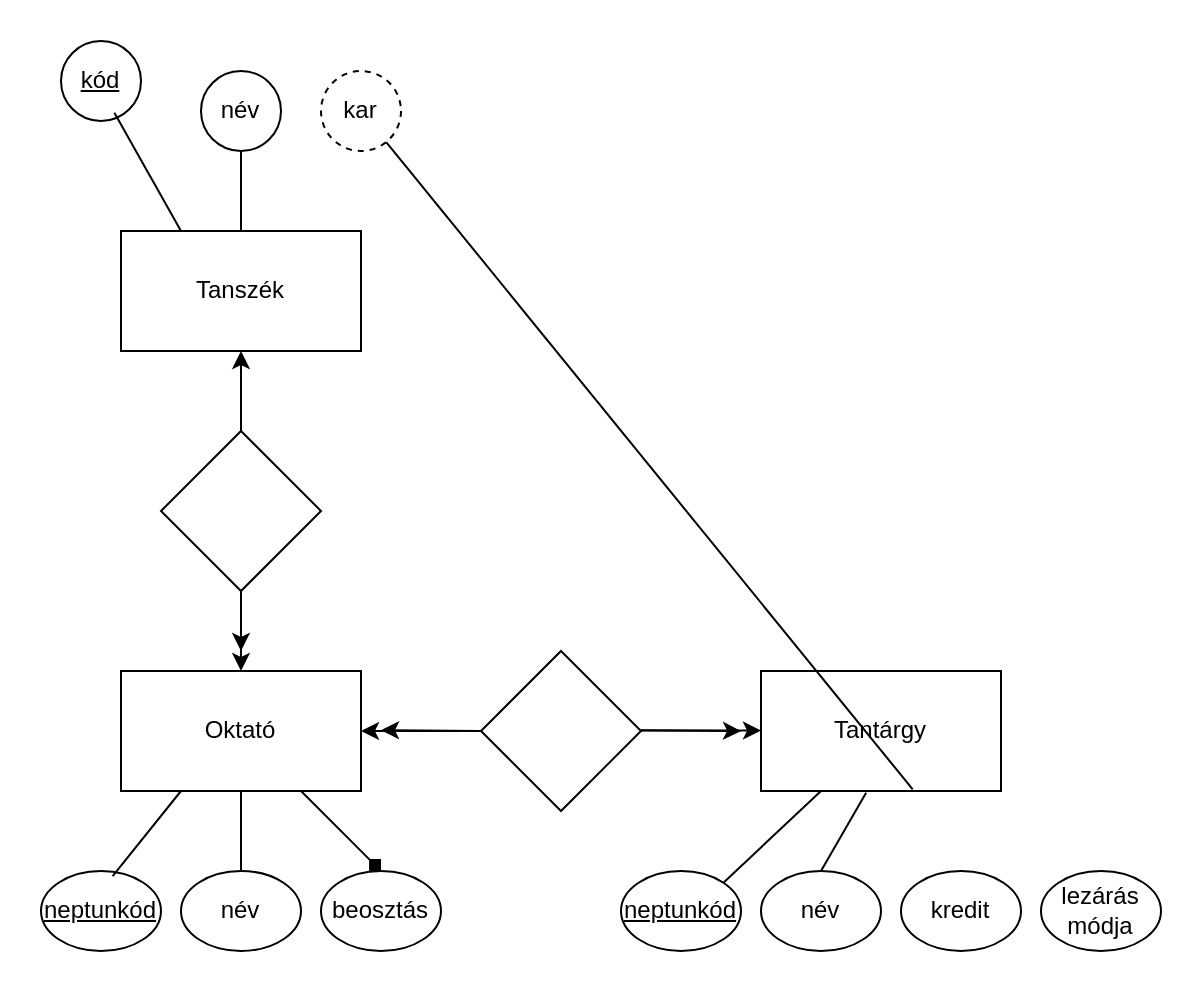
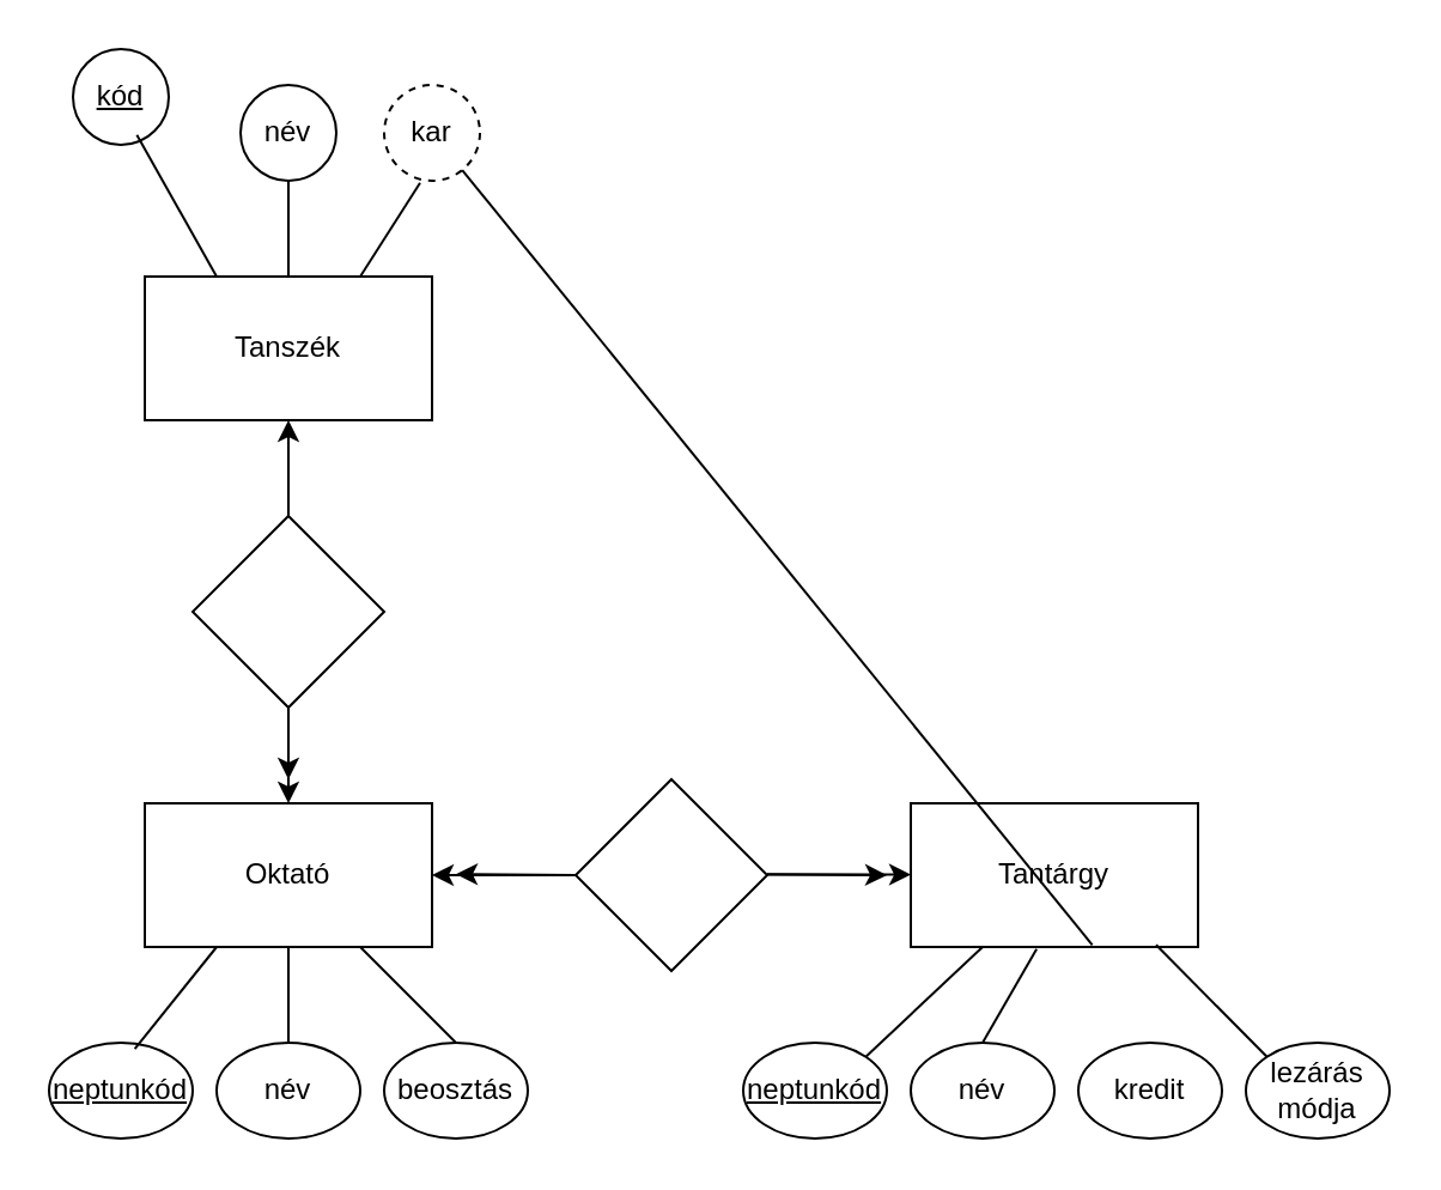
+ <mxCell id="26" value="" style="endArrow=none;html=1;rounded=0;entryX=0.375;entryY=1.021;entryDx=0;entryDy=0;entryPerimeter=0;exitX=0.75;exitY=0;exitDx=0;exitDy=0;" edge="1" parent="1" source="4" target="7"><mxGeometry width="50" height="50" relative="1" as="geometry"><mxPoint x="200" y="355" as="sourcePoint" /><mxPoint x="250" y="305" as="targetPoint" /></mxGeometry></mxCell>
+ <mxCell id="33" value="" style="endArrow=none;html=1;rounded=0;entryX=0;entryY=0;entryDx=0;entryDy=0;exitX=0.854;exitY=0.986;exitDx=0;exitDy=0;exitPerimeter=0;" edge="1" parent="1" source="2" target="14"><mxGeometry width="50" height="50" relative="1" as="geometry"><mxPoint x="200" y="355" as="sourcePoint" /><mxPoint x="250" y="305" as="targetPoint" /></mxGeometry></mxCell>
- <mxCell id="29" value="" style="endArrow=diamond;html=1;rounded=0;entryX=0.5;entryY=0;entryDx=0;entryDy=0;exitX=0.75;exitY=1;exitDx=0;exitDy=0;" edge="1" parent="1" source="3" target="10"><mxGeometry width="50" height="50" relative="1" as="geometry"><mxPoint x="200" y="355" as="sourcePoint" /><mxPoint x="250" y="305" as="targetPoint" /></mxGeometry></mxCell>
+ <mxCell id="29" value="" style="endArrow=none;html=1;rounded=0;entryX=0.5;entryY=0;entryDx=0;entryDy=0;exitX=0.75;exitY=1;exitDx=0;exitDy=0;" edge="1" parent="1" source="3" target="10"><mxGeometry width="50" height="50" relative="1" as="geometry"><mxPoint x="200" y="355" as="sourcePoint" /><mxPoint x="250" y="305" as="targetPoint" /></mxGeometry></mxCell>
